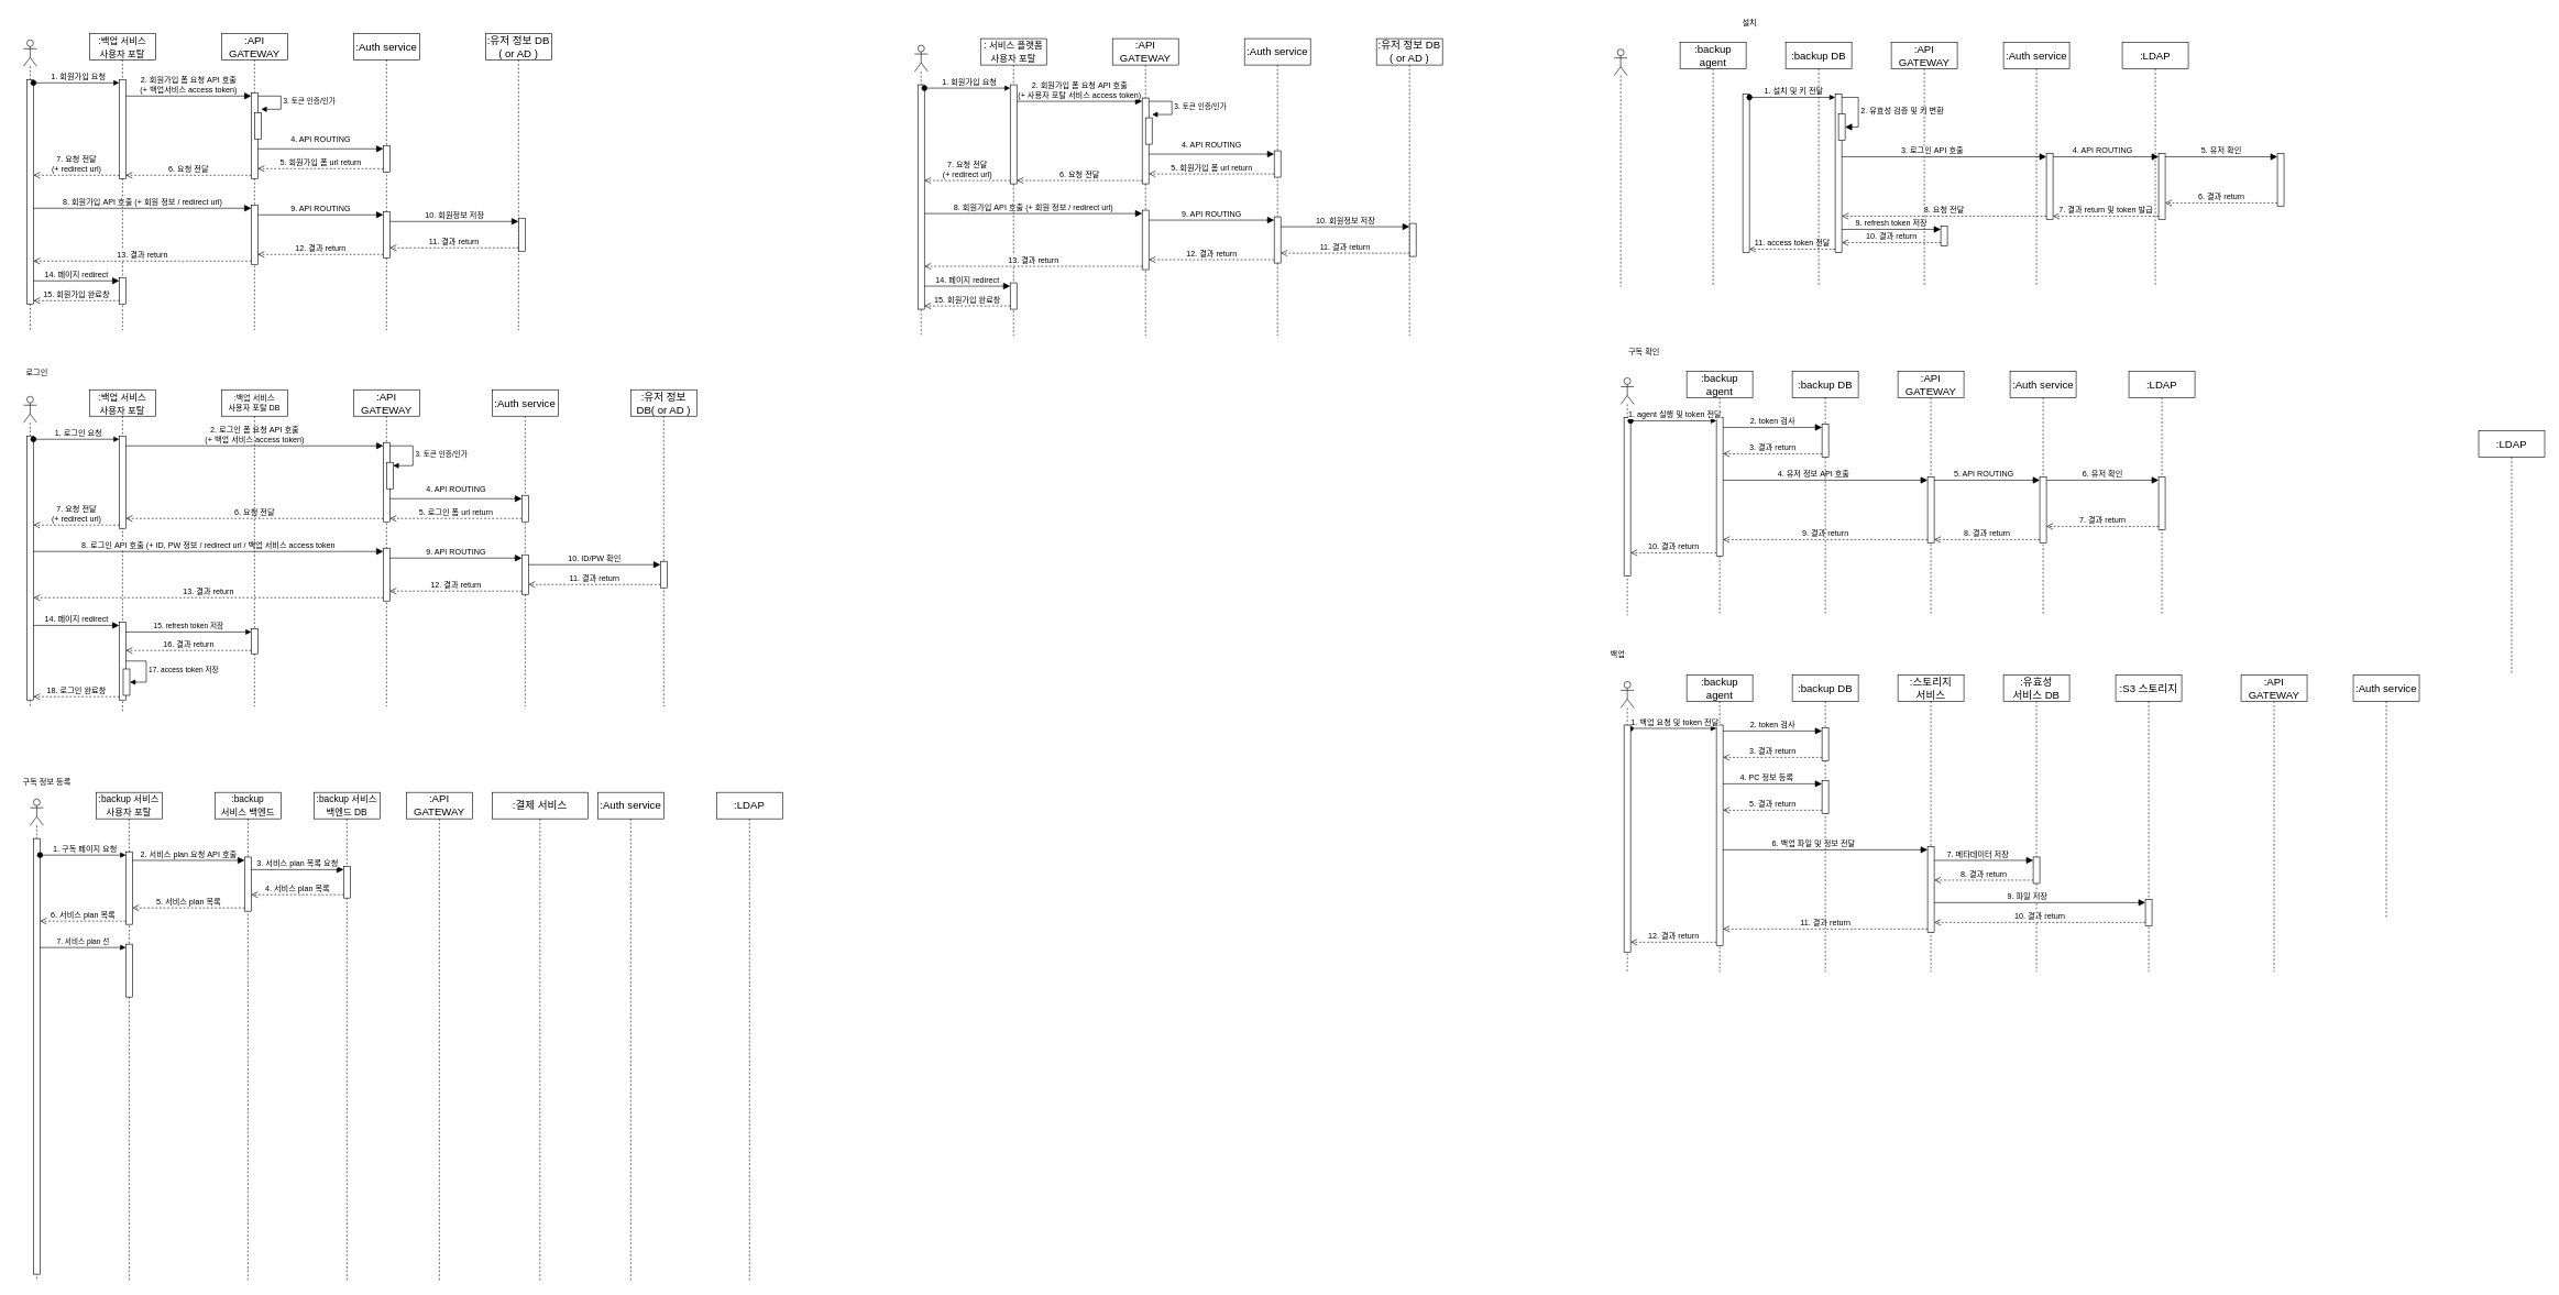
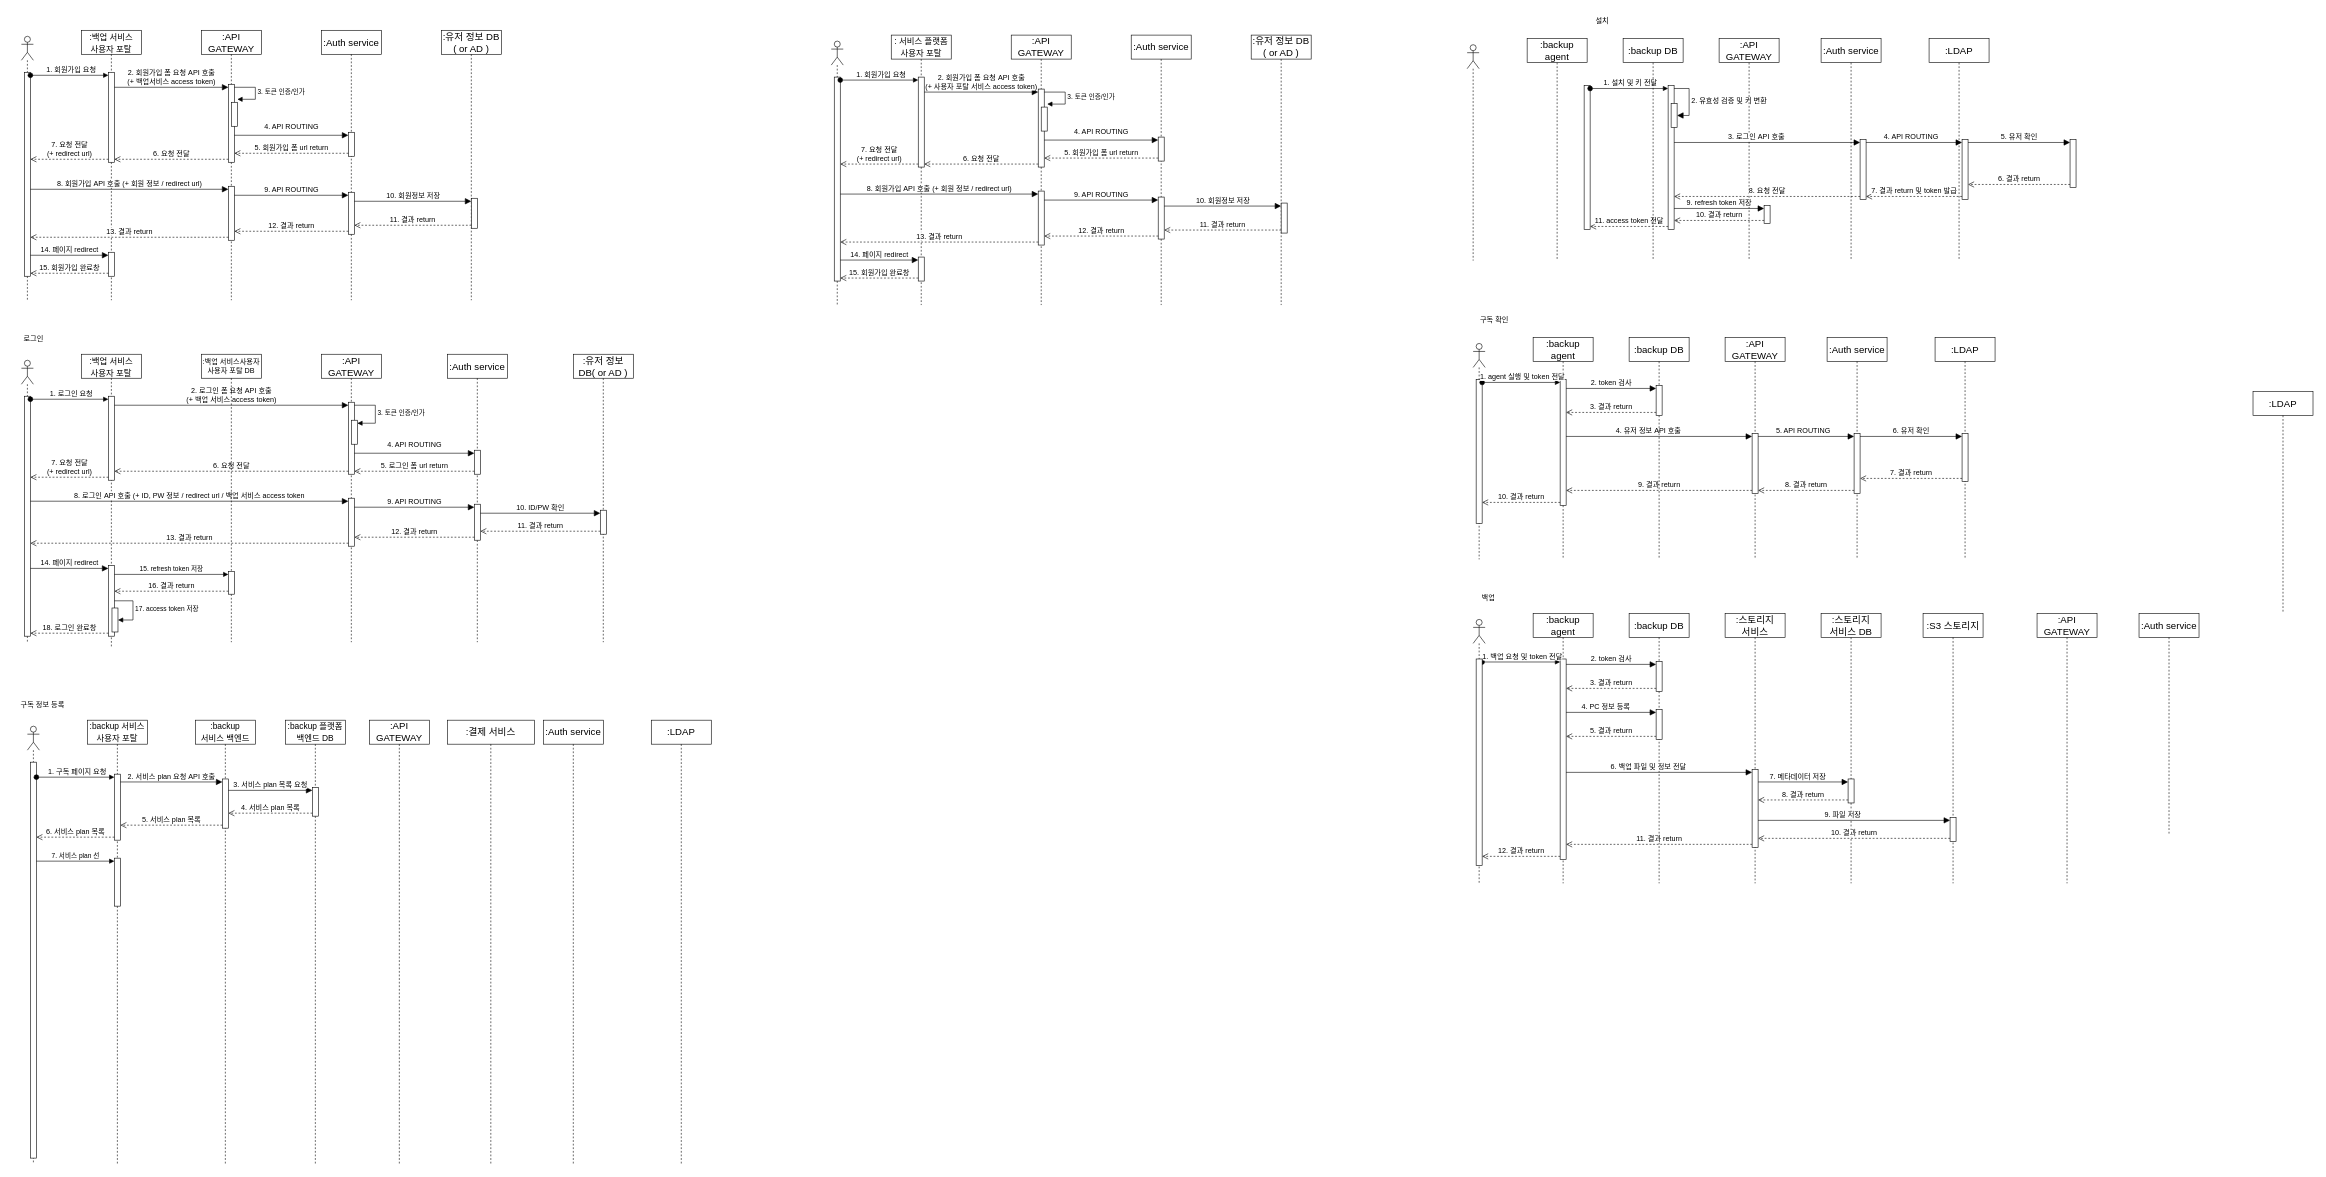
- <mxCell id="47" value="설치" style="text;html=1;align=center;verticalAlign=middle;resizable=0;points=[];autosize=1;strokeColor=none;fillColor=none;" parent="1" vertex="1"><mxGeometry x="2625" y="20" width="50" height="30" as="geometry" /></mxCell>
+ <mxCell id="47" value="설치" style="text;html=1;align=center;verticalAlign=middle;resizable=0;points=[];autosize=1;strokeColor=none;fillColor=none;" parent="1" vertex="1"><mxGeometry x="2645" y="20" width="50" height="30" as="geometry" /></mxCell>
- <mxCell id="148" value=":백업 서비스&lt;br&gt;사용자 포탈 DB" style="shape=umlLifeline;perimeter=lifelinePerimeter;whiteSpace=wrap;html=1;container=1;dropTarget=0;collapsible=0;recursiveResize=0;outlineConnect=0;portConstraint=eastwest;newEdgeStyle={&quot;curved&quot;:0,&quot;rounded&quot;:0};" vertex="1" parent="1"><mxGeometry x="335" y="590" width="100" height="480" as="geometry" /></mxCell>
+ <mxCell id="148" value=":백업 서비스사용자&lt;br&gt;사용자 포탈 DB" style="shape=umlLifeline;perimeter=lifelinePerimeter;whiteSpace=wrap;html=1;container=1;dropTarget=0;collapsible=0;recursiveResize=0;outlineConnect=0;portConstraint=eastwest;newEdgeStyle={&quot;curved&quot;:0,&quot;rounded&quot;:0};" vertex="1" parent="1"><mxGeometry x="335" y="590" width="100" height="480" as="geometry" /></mxCell>
- <mxCell id="86" value="백업" style="text;html=1;align=center;verticalAlign=middle;resizable=0;points=[];autosize=1;strokeColor=none;fillColor=none;" parent="1" vertex="1"><mxGeometry x="2425" y="977" width="50" height="30" as="geometry" /></mxCell>
+ <mxCell id="86" value="백업" style="text;html=1;align=center;verticalAlign=middle;resizable=0;points=[];autosize=1;strokeColor=none;fillColor=none;" parent="1" vertex="1"><mxGeometry x="2455" y="982" width="50" height="30" as="geometry" /></mxCell>
- <mxCell id="102" value=":유효성 &lt;br&gt;서비스 DB" style="shape=umlLifeline;perimeter=lifelinePerimeter;whiteSpace=wrap;html=1;container=1;dropTarget=0;collapsible=0;recursiveResize=0;outlineConnect=0;portConstraint=eastwest;newEdgeStyle={&quot;curved&quot;:0,&quot;rounded&quot;:0};fontSize=16;" parent="1" vertex="1"><mxGeometry x="3035" y="1022" width="100" height="450" as="geometry" /></mxCell>
+ <mxCell id="102" value=":스토리지 &lt;br&gt;서비스 DB" style="shape=umlLifeline;perimeter=lifelinePerimeter;whiteSpace=wrap;html=1;container=1;dropTarget=0;collapsible=0;recursiveResize=0;outlineConnect=0;portConstraint=eastwest;newEdgeStyle={&quot;curved&quot;:0,&quot;rounded&quot;:0};fontSize=16;" parent="1" vertex="1"><mxGeometry x="3035" y="1022" width="100" height="450" as="geometry" /></mxCell>
- <mxCell id="74" value="구독 정보 등록" style="text;html=1;align=center;verticalAlign=middle;resizable=0;points=[];autosize=1;strokeColor=none;fillColor=none;" parent="1" vertex="1"><mxGeometry x="20" y="1170" width="100" height="30" as="geometry" /></mxCell>
+ <mxCell id="74" value="구독 정보 등록" style="text;html=1;align=center;verticalAlign=middle;resizable=0;points=[];autosize=1;strokeColor=none;fillColor=none;" parent="1" vertex="1"><mxGeometry x="20" y="1160" width="100" height="30" as="geometry" /></mxCell>
- <mxCell id="187" value="&lt;font style=&quot;font-size: 14px;&quot;&gt;:backup 서비스 백엔드 DB&lt;/font&gt;" style="shape=umlLifeline;perimeter=lifelinePerimeter;whiteSpace=wrap;html=1;container=1;dropTarget=0;collapsible=0;recursiveResize=0;outlineConnect=0;portConstraint=eastwest;newEdgeStyle={&quot;curved&quot;:0,&quot;rounded&quot;:0};fontSize=16;" vertex="1" parent="1"><mxGeometry x="475" y="1200" width="100" height="740" as="geometry" /></mxCell>
+ <mxCell id="187" value="&lt;font style=&quot;font-size: 14px;&quot;&gt;:backup 플랫폼 백엔드 DB&lt;/font&gt;" style="shape=umlLifeline;perimeter=lifelinePerimeter;whiteSpace=wrap;html=1;container=1;dropTarget=0;collapsible=0;recursiveResize=0;outlineConnect=0;portConstraint=eastwest;newEdgeStyle={&quot;curved&quot;:0,&quot;rounded&quot;:0};fontSize=16;" vertex="1" parent="1"><mxGeometry x="475" y="1200" width="100" height="740" as="geometry" /></mxCell>
